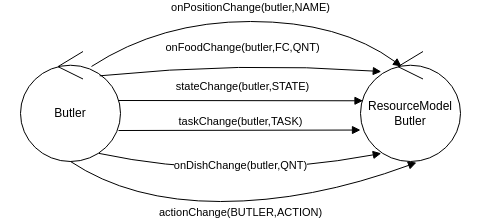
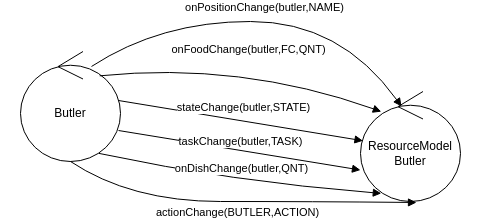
- <mxCell id="4" value="ResourceModel&lt;br&gt;Butler" style="ellipse;shape=umlControl;whiteSpace=wrap;html=1;" parent="1" vertex="1"><mxGeometry x="360" y="50" width="100" height="110" as="geometry" /></mxCell>
+ <mxCell id="4" value="ResourceModel&lt;br&gt;Butler" style="ellipse;shape=umlControl;whiteSpace=wrap;html=1;" parent="1" vertex="1"><mxGeometry x="360" y="90" width="100" height="110" as="geometry" /></mxCell>
